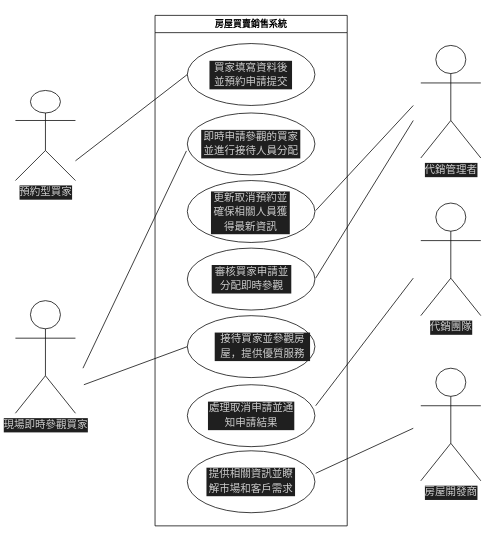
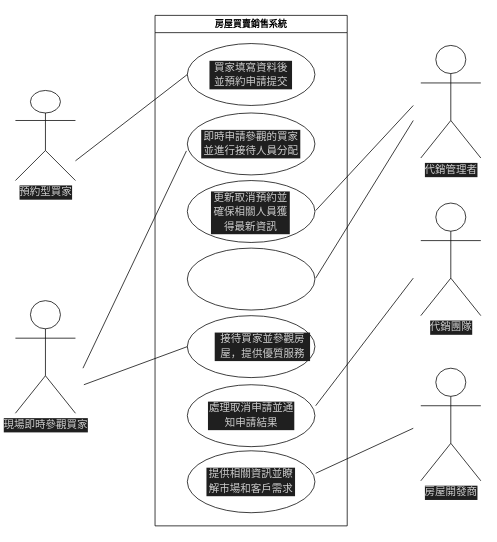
- <mxCell id="13" value="&lt;div style=&quot;color: rgb(204, 204, 204); background-color: rgb(31, 31, 31); font-family: Consolas, &amp;quot;Courier New&amp;quot;, monospace; line-height: 19px; font-size: 15px;&quot;&gt;&lt;div style=&quot;line-height: 19px; font-size: 15px;&quot;&gt;&lt;div style=&quot;font-size: 14px; line-height: 19px;&quot;&gt;審核買家申請並分配即時參觀&lt;/div&gt;&lt;/div&gt;&lt;/div&gt;" style="text;strokeColor=none;align=center;fillColor=none;html=1;verticalAlign=middle;whiteSpace=wrap;rounded=0;fontSize=15;" vertex="1" parent="2"><mxGeometry x="74.87" y="336.25" width="108" height="30" as="geometry" /></mxCell>
